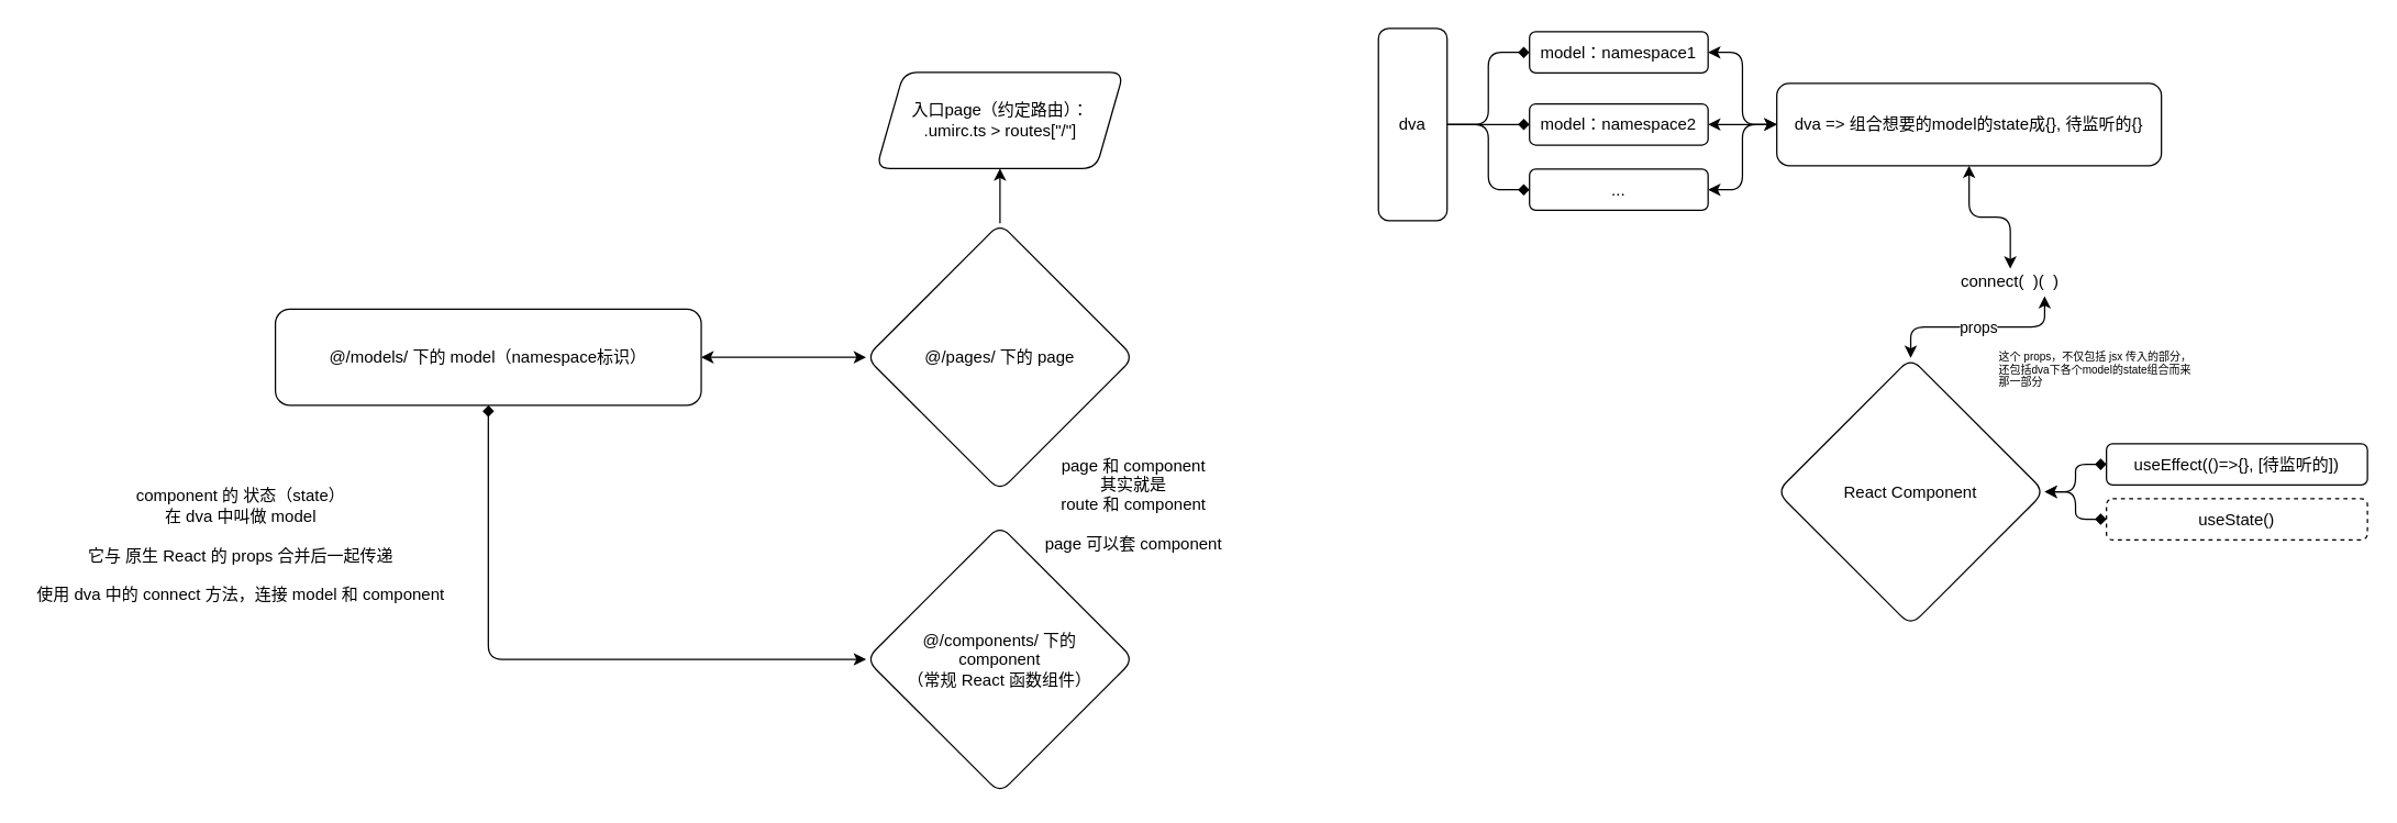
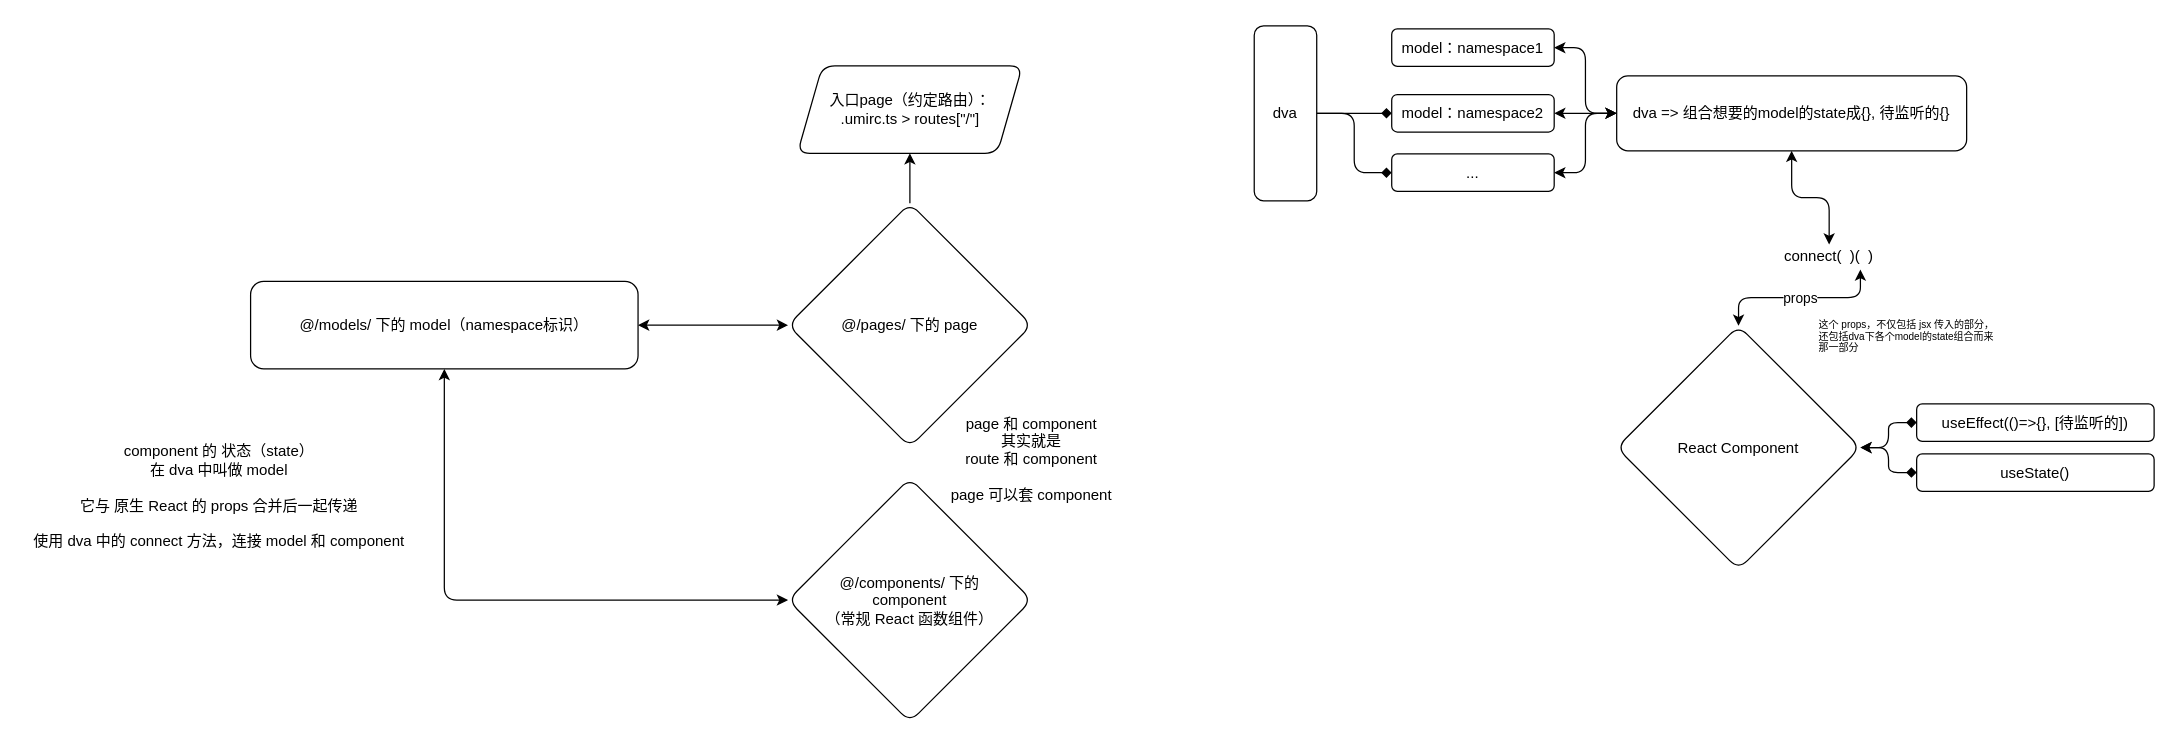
- <mxCell id="11" value="" style="edgeStyle=orthogonalEdgeStyle;rounded=1;orthogonalLoop=1;jettySize=auto;html=1;startArrow=none;startFill=0;strokeWidth=1;endArrow=diamond;endFill=1;" edge="1" parent="1" source="14" target="16"><mxGeometry relative="1" as="geometry" /></mxCell>
- <mxCell id="7" style="edgeStyle=orthogonalEdgeStyle;rounded=1;orthogonalLoop=1;jettySize=auto;html=1;startArrow=classic;startFill=1;strokeWidth=1;endArrow=diamond;" edge="1" parent="1" source="8" target="3"><mxGeometry relative="1" as="geometry" /></mxCell>
+ <mxCell id="7" style="edgeStyle=orthogonalEdgeStyle;rounded=1;orthogonalLoop=1;jettySize=auto;html=1;startArrow=classic;startFill=1;strokeWidth=1;" edge="1" parent="1" source="8" target="3"><mxGeometry relative="1" as="geometry" /></mxCell>
- <mxCell id="30" value="useState()" style="whiteSpace=wrap;html=1;rounded=1;dashed=1;" vertex="1" parent="1"><mxGeometry x="1533" y="362.5" width="190" height="30" as="geometry" /></mxCell>
+ <mxCell id="30" value="useState()" style="whiteSpace=wrap;html=1;rounded=1;" vertex="1" parent="1"><mxGeometry x="1533" y="362.5" width="190" height="30" as="geometry" /></mxCell>
